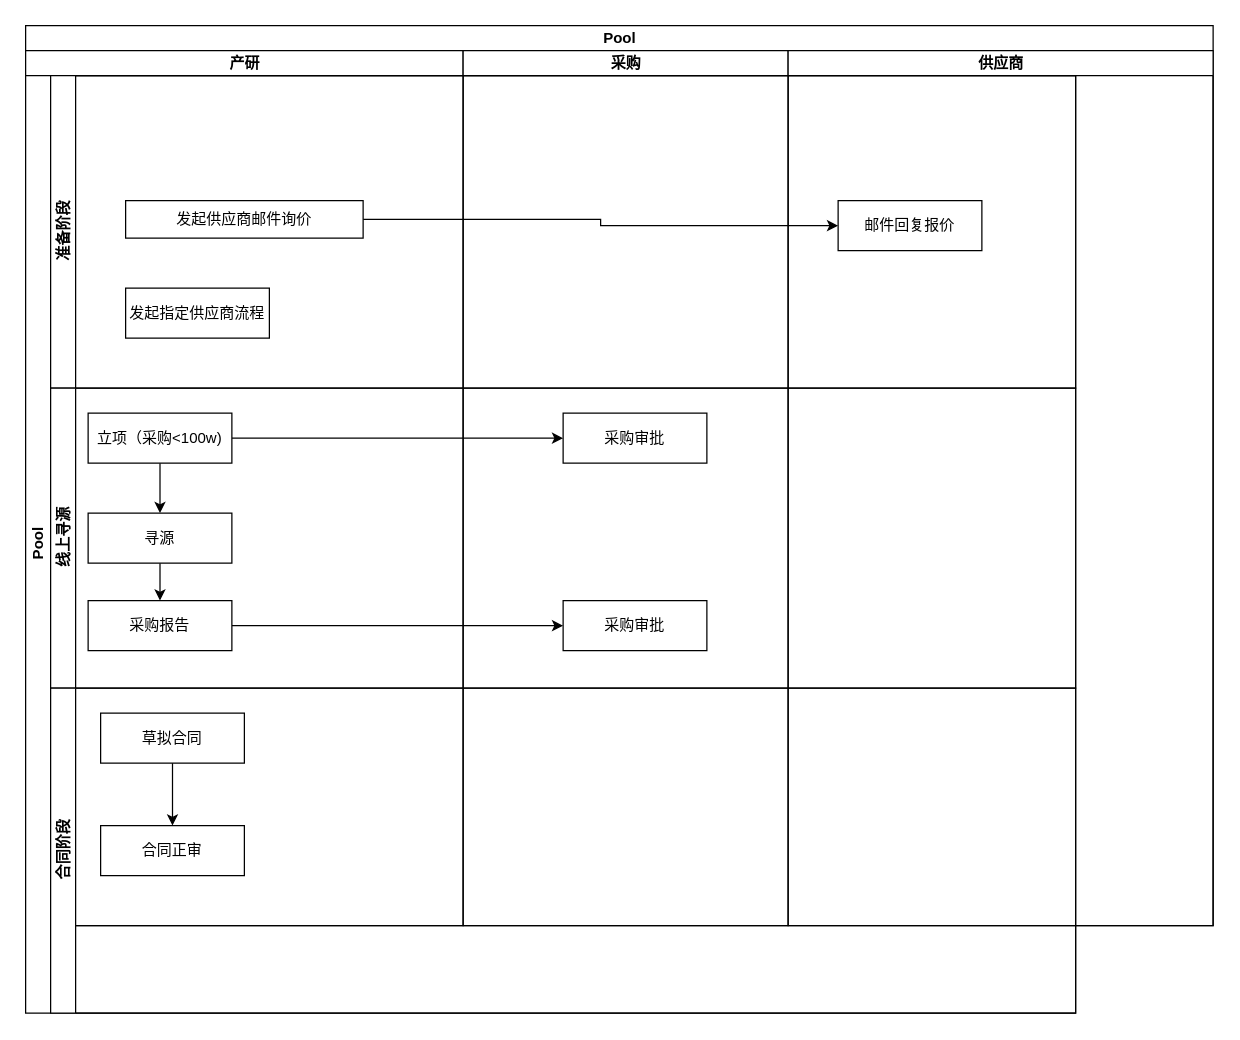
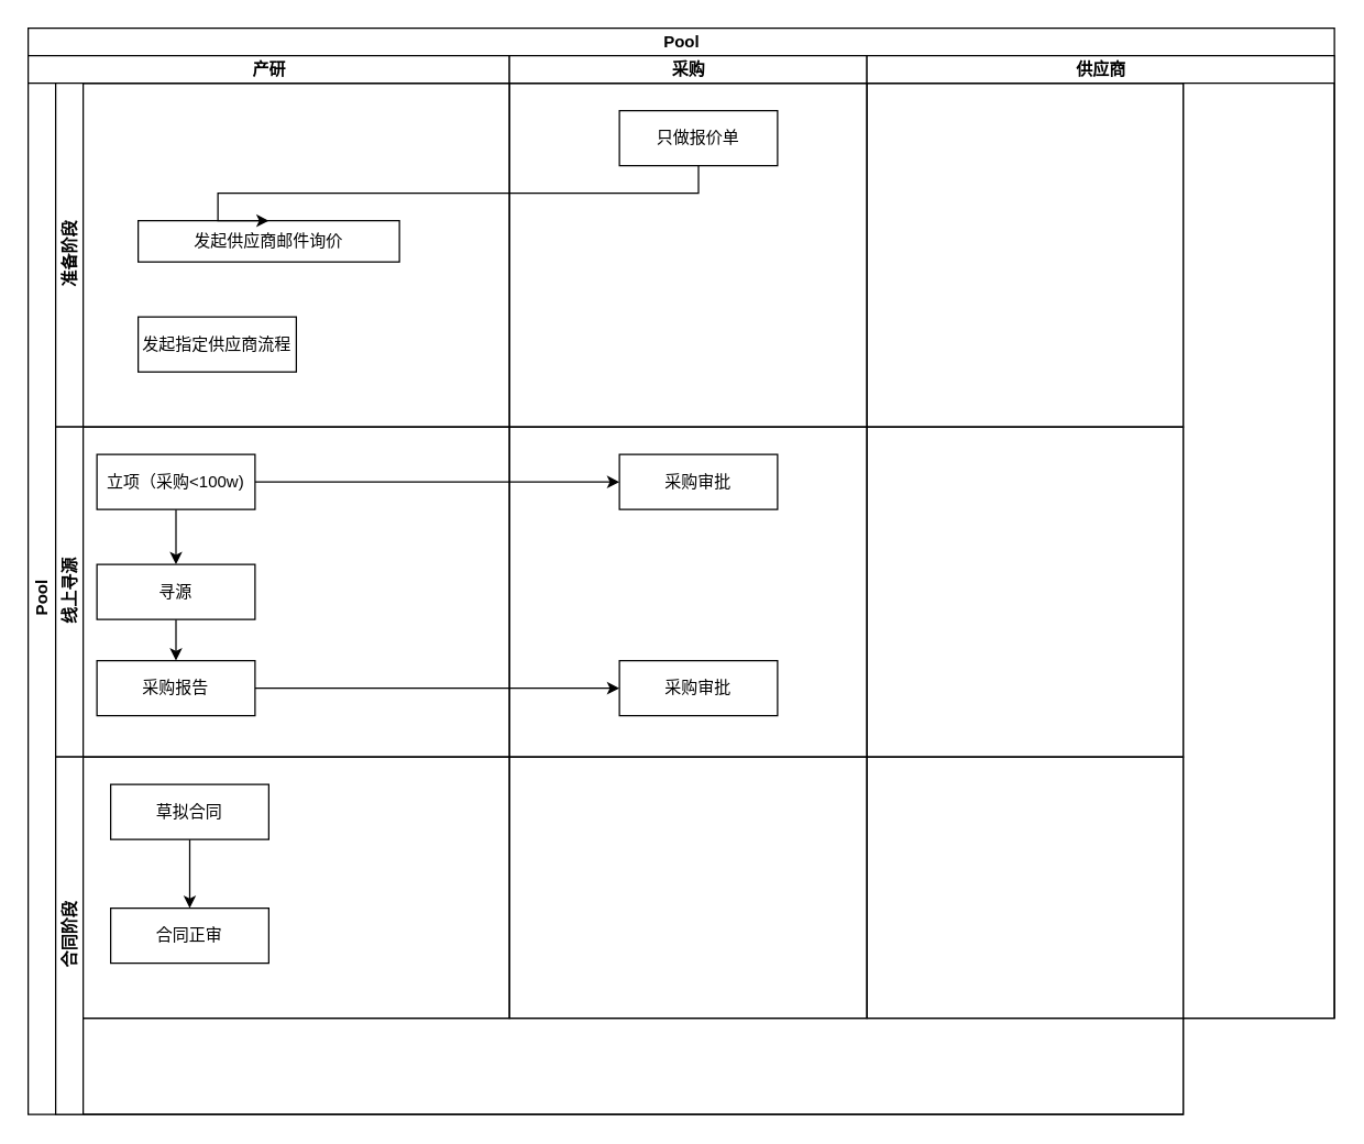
+ <mxCell id="13" value="只做报价单" style="rounded=0;whiteSpace=wrap;html=1;" vertex="1" parent="7"><mxGeometry x="410.0" y="20" width="115" height="40" as="geometry" /></mxCell>
+ <mxCell id="12" style="edgeStyle=orthogonalEdgeStyle;rounded=0;orthogonalLoop=1;jettySize=auto;html=1;entryX=0.5;entryY=0;entryDx=0;entryDy=0;" edge="1" parent="7" source="13" target="9"><mxGeometry relative="1" as="geometry"><Array as="points"><mxPoint x="468" y="80" /><mxPoint x="118" y="80" /></Array></mxGeometry></mxCell>
- <mxCell id="8" style="edgeStyle=orthogonalEdgeStyle;rounded=0;orthogonalLoop=1;jettySize=auto;html=1;" edge="1" parent="7" source="9" target="10"><mxGeometry relative="1" as="geometry" /></mxCell>
- <mxCell id="10" value="邮件回复报价" style="rounded=0;whiteSpace=wrap;html=1;" vertex="1" parent="7"><mxGeometry x="630.0" y="100" width="115" height="40" as="geometry" /></mxCell>
